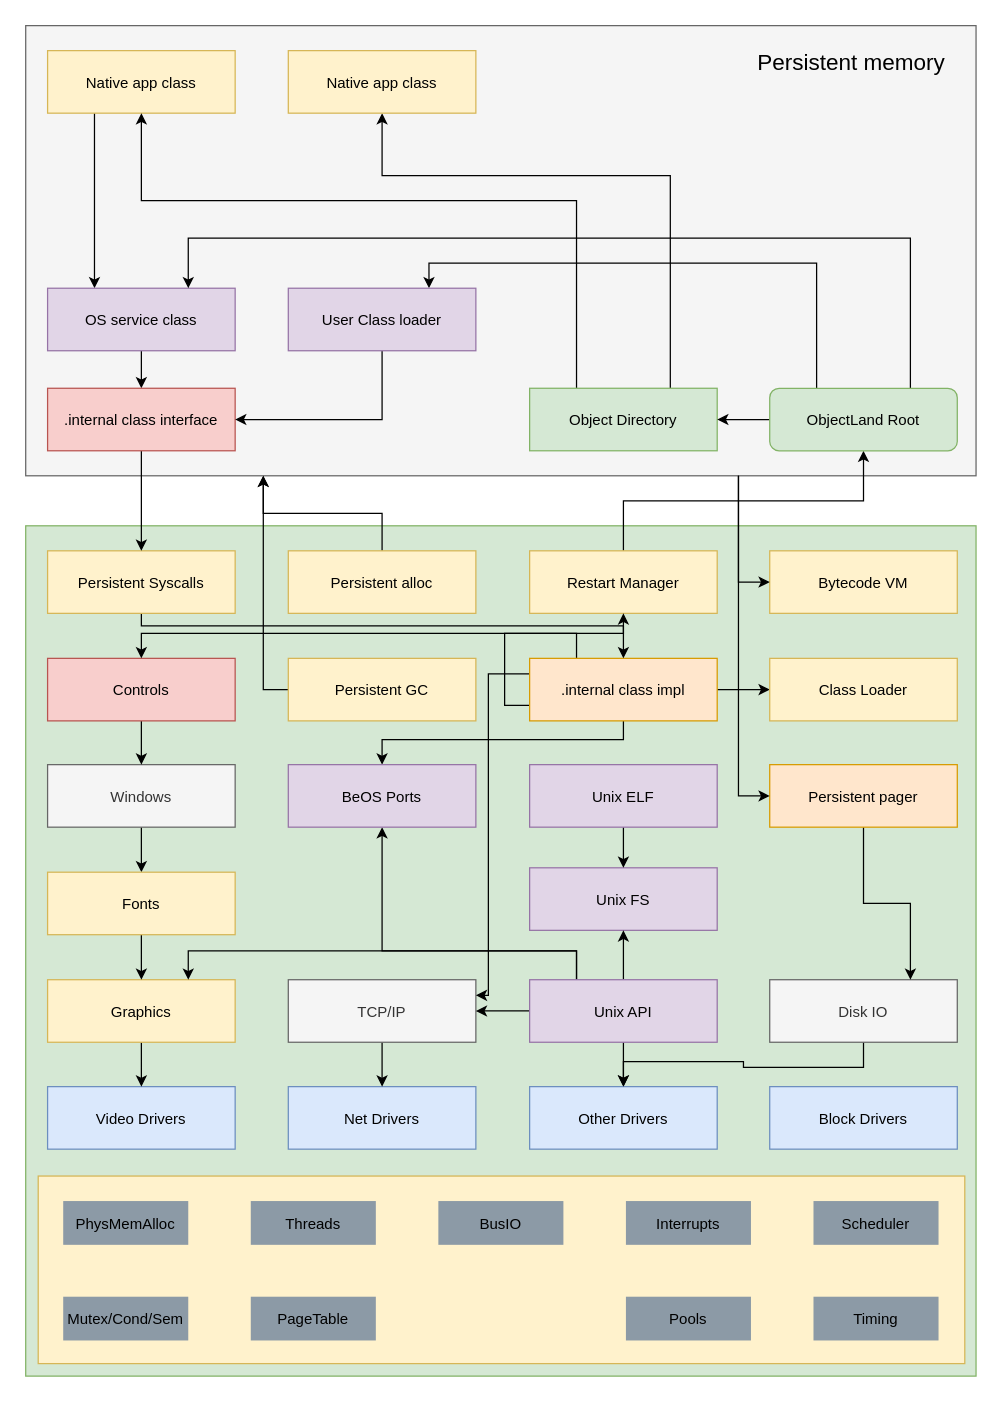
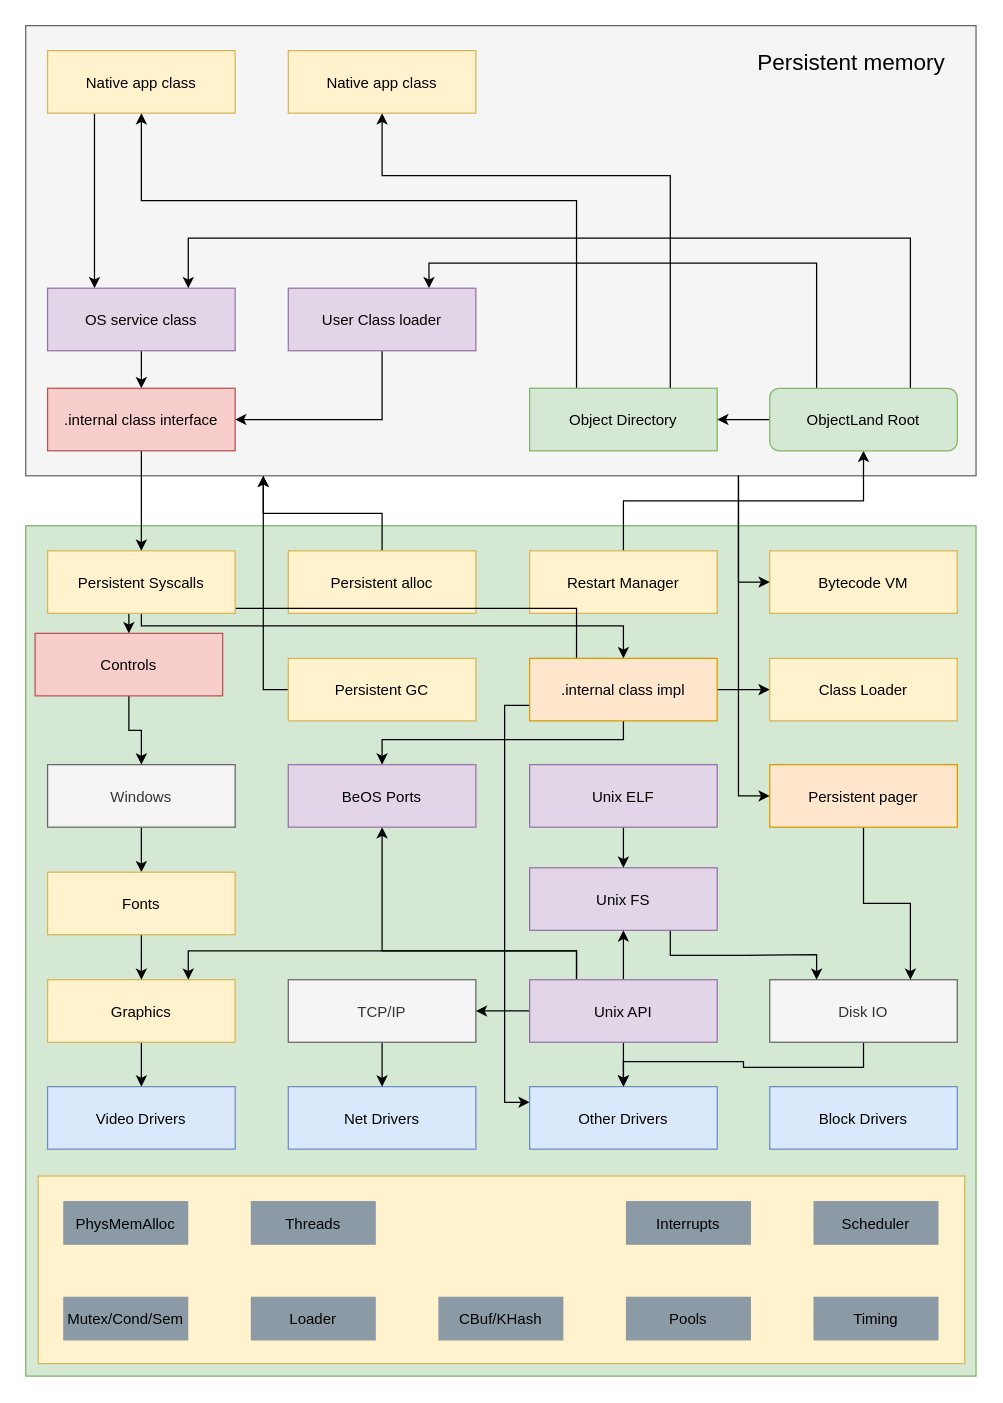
- <mxCell id="31" style="edgeStyle=orthogonalEdgeStyle;rounded=0;orthogonalLoop=1;jettySize=auto;html=1;exitX=0;exitY=0.75;exitDx=0;exitDy=0;" edge="1" parent="1" source="33" target="12"><mxGeometry relative="1" as="geometry" /></mxCell>
+ <mxCell id="31" style="edgeStyle=orthogonalEdgeStyle;rounded=0;orthogonalLoop=1;jettySize=auto;html=1;exitX=0;exitY=0.75;exitDx=0;exitDy=0;entryX=0;entryY=0.25;entryDx=0;entryDy=0;" edge="1" parent="1" source="33" target="34"><mxGeometry relative="1" as="geometry" /></mxCell>
- <mxCell id="20" value="Controls" style="fillColor=#f8cecc;strokeColor=#b85450;imageHeight=24;imageWidth=120;" vertex="1" parent="1"><mxGeometry x="37.5" y="526" width="150" height="50" as="geometry" /></mxCell>
+ <mxCell id="20" value="Controls" style="fillColor=#f8cecc;strokeColor=#b85450;imageHeight=24;imageWidth=120;" vertex="1" parent="1"><mxGeometry x="27.5" y="506" width="150" height="50" as="geometry" /></mxCell>
- <mxCell id="30" style="edgeStyle=orthogonalEdgeStyle;rounded=0;orthogonalLoop=1;jettySize=auto;html=1;exitX=0;exitY=0.25;exitDx=0;exitDy=0;entryX=1;entryY=0.25;entryDx=0;entryDy=0;" edge="1" parent="1" source="33" target="27"><mxGeometry relative="1" as="geometry"><Array as="points"><mxPoint x="390" y="539" /><mxPoint x="390" y="796" /></Array></mxGeometry></mxCell>
+ <mxCell id="35" style="edgeStyle=orthogonalEdgeStyle;rounded=0;orthogonalLoop=1;jettySize=auto;html=1;exitX=0.75;exitY=1;exitDx=0;exitDy=0;entryX=0.25;entryY=0;entryDx=0;entryDy=0;" edge="1" parent="1" source="36" target="5"><mxGeometry relative="1" as="geometry" /></mxCell>
- <mxCell id="65" value="BusIO" style="fillColor=#8C9AA6;strokeColor=none;" vertex="1" parent="1"><mxGeometry x="350" y="960" width="100" height="35" as="geometry" /></mxCell>
+ <mxCell id="69" value="CBuf/KHash" style="fillColor=#8C9AA6;strokeColor=none;" vertex="1" parent="1"><mxGeometry x="350" y="1036.5" width="100" height="35" as="geometry" /></mxCell>
- <mxCell id="68" value="PageTable" style="fillColor=#8C9AA6;strokeColor=none;" vertex="1" parent="1"><mxGeometry x="200" y="1036.5" width="100" height="35" as="geometry" /></mxCell>
+ <mxCell id="68" value="Loader" style="fillColor=#8C9AA6;strokeColor=none;" vertex="1" parent="1"><mxGeometry x="200" y="1036.5" width="100" height="35" as="geometry" /></mxCell>
